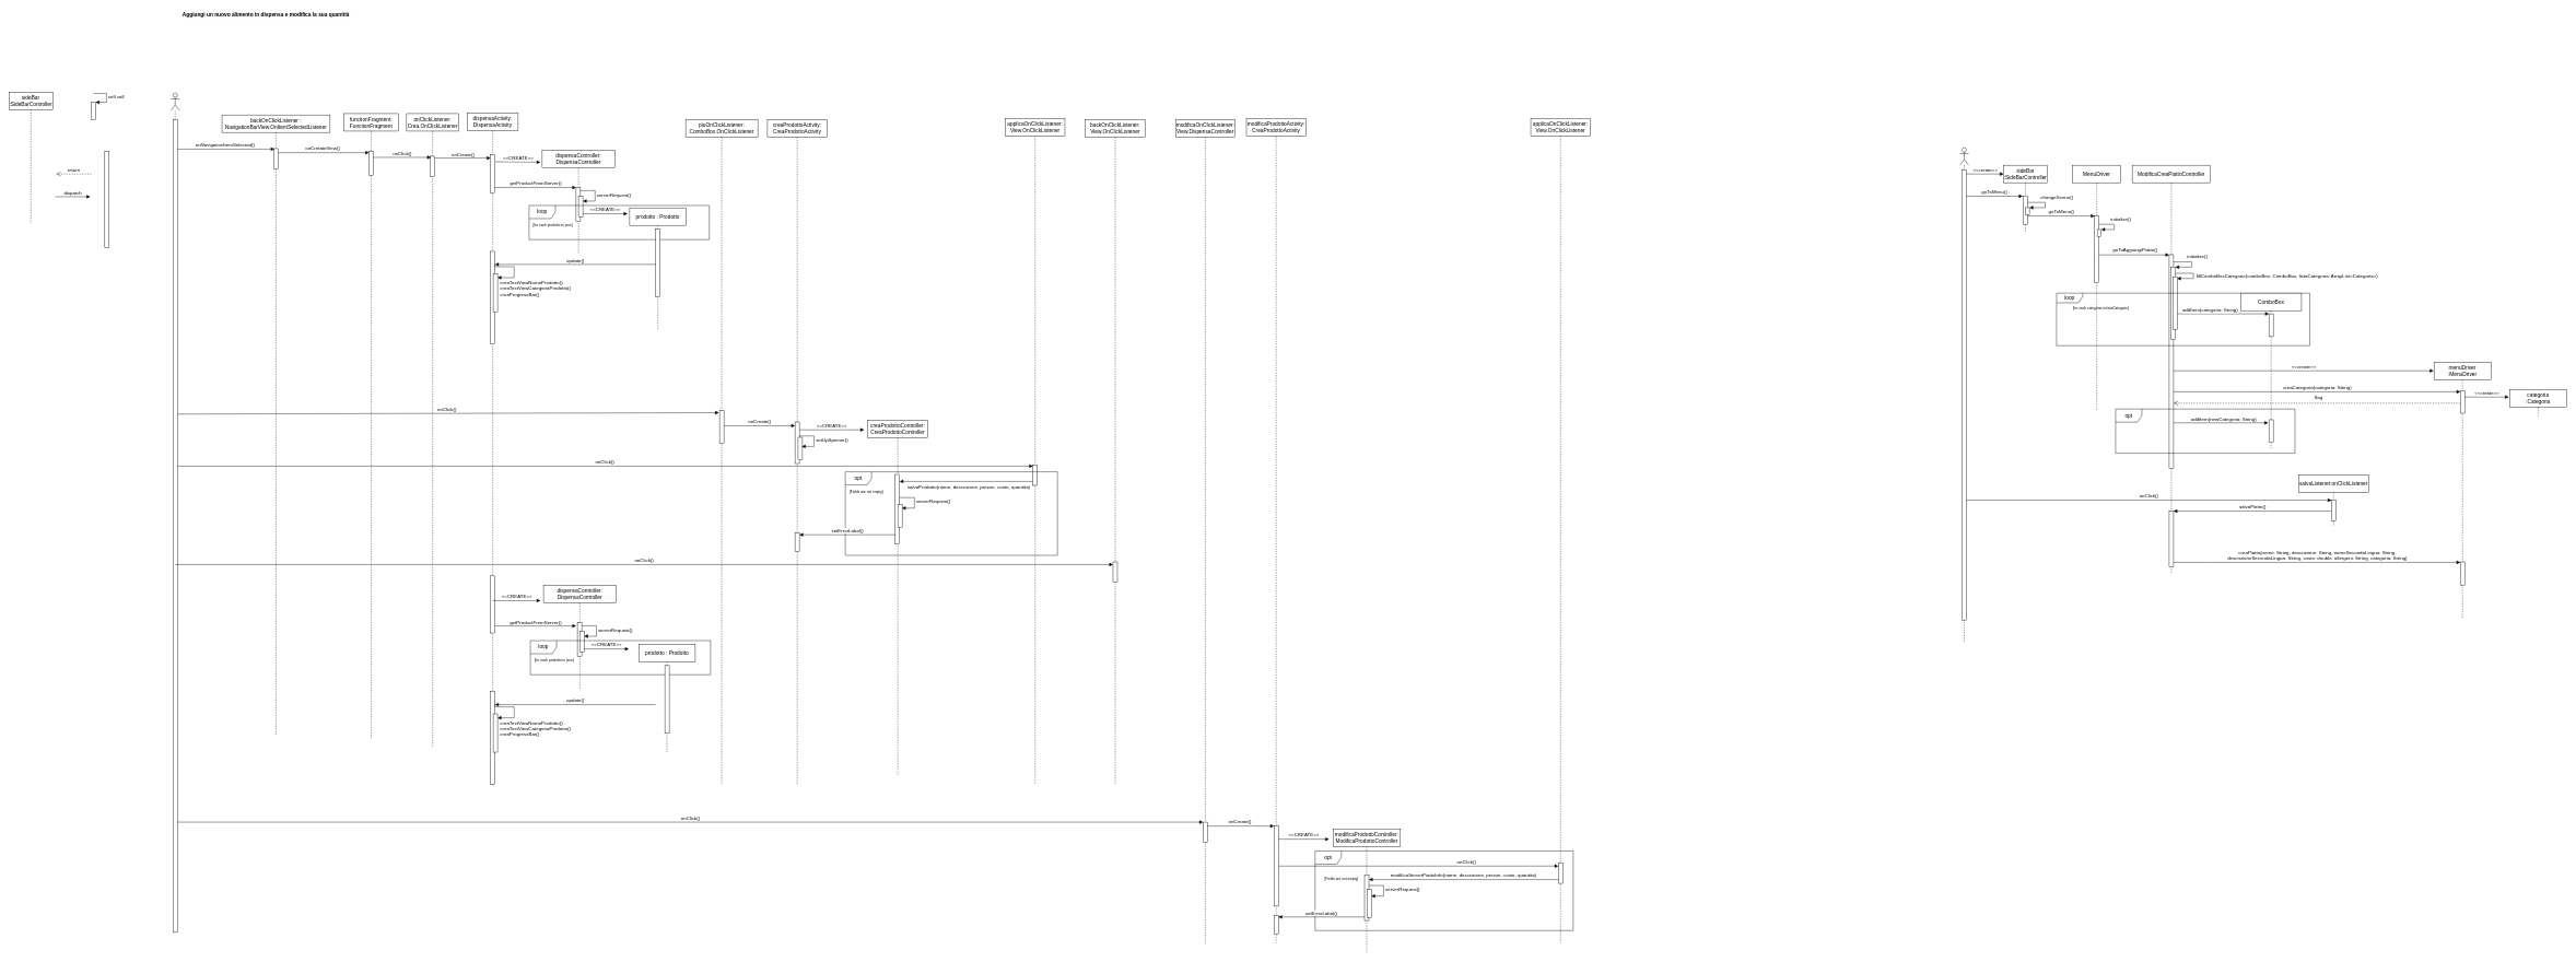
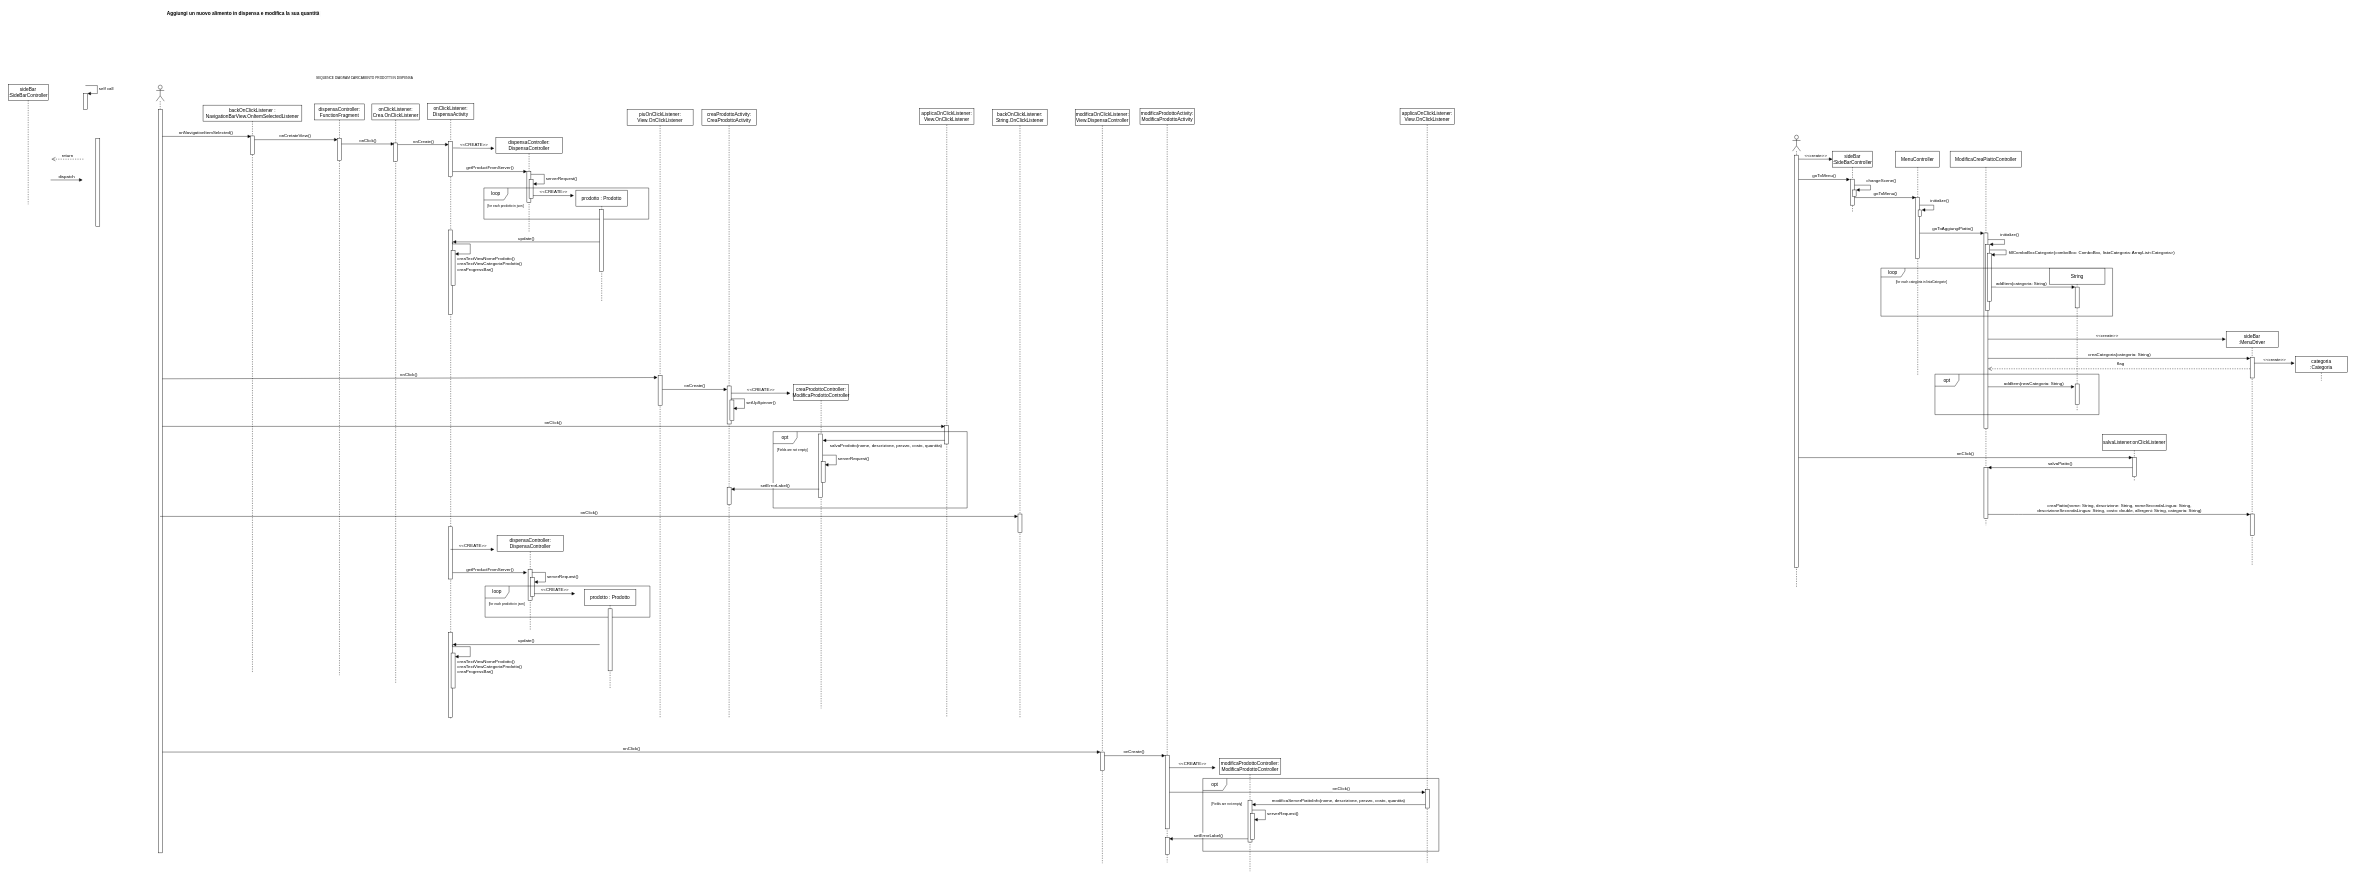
+ <mxCell id="76" value="SEQUENCE DIAGRAM CARICAMENTO PRODOTTI IN DISPENSA" style="text;html=1;strokeColor=none;fillColor=none;align=center;verticalAlign=middle;whiteSpace=wrap;rounded=0;fontSize=8;" vertex="1" parent="1"><mxGeometry x="652" y="180" width="518" height="30" as="geometry" /></mxCell>
- <mxCell id="54" value="dispensaActivity: DispensaActivity" style="shape=umlLifeline;perimeter=lifelinePerimeter;whiteSpace=wrap;html=1;container=1;collapsible=0;recursiveResize=0;outlineConnect=0;" vertex="1" parent="1"><mxGeometry x="1068" y="258" width="116" height="1538" as="geometry" /></mxCell>
+ <mxCell id="54" value="onClickListener: DispensaActivity" style="shape=umlLifeline;perimeter=lifelinePerimeter;whiteSpace=wrap;html=1;container=1;collapsible=0;recursiveResize=0;outlineConnect=0;" vertex="1" parent="1"><mxGeometry x="1068" y="258" width="116" height="1538" as="geometry" /></mxCell>
- <mxCell id="46" value="functionFragment: FunctionFragment" style="shape=umlLifeline;perimeter=lifelinePerimeter;whiteSpace=wrap;html=1;container=1;collapsible=0;recursiveResize=0;outlineConnect=0;" vertex="1" parent="1"><mxGeometry x="785" y="259" width="126" height="1428" as="geometry" /></mxCell>
+ <mxCell id="46" value="dispensaController: FunctionFragment" style="shape=umlLifeline;perimeter=lifelinePerimeter;whiteSpace=wrap;html=1;container=1;collapsible=0;recursiveResize=0;outlineConnect=0;" vertex="1" parent="1"><mxGeometry x="785" y="259" width="126" height="1428" as="geometry" /></mxCell>
- <mxCell id="77" value="piuOnClickListener: ComboBox.OnClickListener" style="shape=umlLifeline;perimeter=lifelinePerimeter;whiteSpace=wrap;html=1;container=1;collapsible=0;recursiveResize=0;outlineConnect=0;" vertex="1" parent="1"><mxGeometry x="1567" y="273" width="165" height="1521" as="geometry" /></mxCell>
+ <mxCell id="77" value="piuOnClickListener: View.OnClickListener" style="shape=umlLifeline;perimeter=lifelinePerimeter;whiteSpace=wrap;html=1;container=1;collapsible=0;recursiveResize=0;outlineConnect=0;" vertex="1" parent="1"><mxGeometry x="1567" y="273" width="165" height="1521" as="geometry" /></mxCell>
- <mxCell id="106" value="backOnClickListener: View.OnClickListener" style="shape=umlLifeline;perimeter=lifelinePerimeter;whiteSpace=wrap;html=1;container=1;collapsible=0;recursiveResize=0;outlineConnect=0;" vertex="1" parent="1"><mxGeometry x="2481" y="273" width="136" height="1521" as="geometry" /></mxCell>
+ <mxCell id="106" value="backOnClickListener: String.OnClickListener" style="shape=umlLifeline;perimeter=lifelinePerimeter;whiteSpace=wrap;html=1;container=1;collapsible=0;recursiveResize=0;outlineConnect=0;" vertex="1" parent="1"><mxGeometry x="2481" y="273" width="136" height="1521" as="geometry" /></mxCell>
- <mxCell id="126" value="modificaProdottoActivity: CreaProdottoActivity" style="shape=umlLifeline;perimeter=lifelinePerimeter;whiteSpace=wrap;html=1;container=1;collapsible=0;recursiveResize=0;outlineConnect=0;" vertex="1" parent="1"><mxGeometry x="2849" y="271" width="136" height="1884" as="geometry" /></mxCell>
+ <mxCell id="126" value="modificaProdottoActivity: ModificaProdottoActivity" style="shape=umlLifeline;perimeter=lifelinePerimeter;whiteSpace=wrap;html=1;container=1;collapsible=0;recursiveResize=0;outlineConnect=0;" vertex="1" parent="1"><mxGeometry x="2849" y="271" width="136" height="1884" as="geometry" /></mxCell>
- <mxCell id="25" value="MenuDriver" style="shape=umlLifeline;perimeter=lifelinePerimeter;whiteSpace=wrap;html=1;container=1;collapsible=0;recursiveResize=0;outlineConnect=0;" vertex="1" parent="1"><mxGeometry x="4738" y="377" width="110" height="561" as="geometry" /></mxCell>
+ <mxCell id="25" value="MenuController" style="shape=umlLifeline;perimeter=lifelinePerimeter;whiteSpace=wrap;html=1;container=1;collapsible=0;recursiveResize=0;outlineConnect=0;" vertex="1" parent="1"><mxGeometry x="4738" y="377" width="110" height="561" as="geometry" /></mxCell>
- <mxCell id="86" value="ComboBox" style="shape=umlLifeline;perimeter=lifelinePerimeter;whiteSpace=wrap;html=1;container=1;collapsible=0;recursiveResize=0;outlineConnect=0;" vertex="1" parent="1"><mxGeometry x="5122" y="669.5" width="139" height="356.5" as="geometry" /></mxCell>
+ <mxCell id="86" value="String" style="shape=umlLifeline;perimeter=lifelinePerimeter;whiteSpace=wrap;html=1;container=1;collapsible=0;recursiveResize=0;outlineConnect=0;" vertex="1" parent="1"><mxGeometry x="5122" y="669.5" width="139" height="356.5" as="geometry" /></mxCell>
- <mxCell id="67" value="menuDriver&lt;br&gt;:MenuDriver" style="shape=umlLifeline;perimeter=lifelinePerimeter;whiteSpace=wrap;html=1;container=1;collapsible=0;recursiveResize=0;outlineConnect=0;" vertex="1" parent="1"><mxGeometry x="5564" y="828" width="130" height="584" as="geometry" /></mxCell>
+ <mxCell id="67" value="sideBar&lt;br&gt;:MenuDriver" style="shape=umlLifeline;perimeter=lifelinePerimeter;whiteSpace=wrap;html=1;container=1;collapsible=0;recursiveResize=0;outlineConnect=0;" vertex="1" parent="1"><mxGeometry x="5564" y="828" width="130" height="584" as="geometry" /></mxCell>
- <mxCell id="95" value="creaProdottoController: CreaProdottoController" style="shape=umlLifeline;perimeter=lifelinePerimeter;whiteSpace=wrap;html=1;container=1;collapsible=0;recursiveResize=0;outlineConnect=0;" vertex="1" parent="1"><mxGeometry x="1983" y="960" width="138" height="810" as="geometry" /></mxCell>
+ <mxCell id="95" value="creaProdottoController: ModificaProdottoController" style="shape=umlLifeline;perimeter=lifelinePerimeter;whiteSpace=wrap;html=1;container=1;collapsible=0;recursiveResize=0;outlineConnect=0;" vertex="1" parent="1"><mxGeometry x="1983" y="960" width="138" height="810" as="geometry" /></mxCell>
